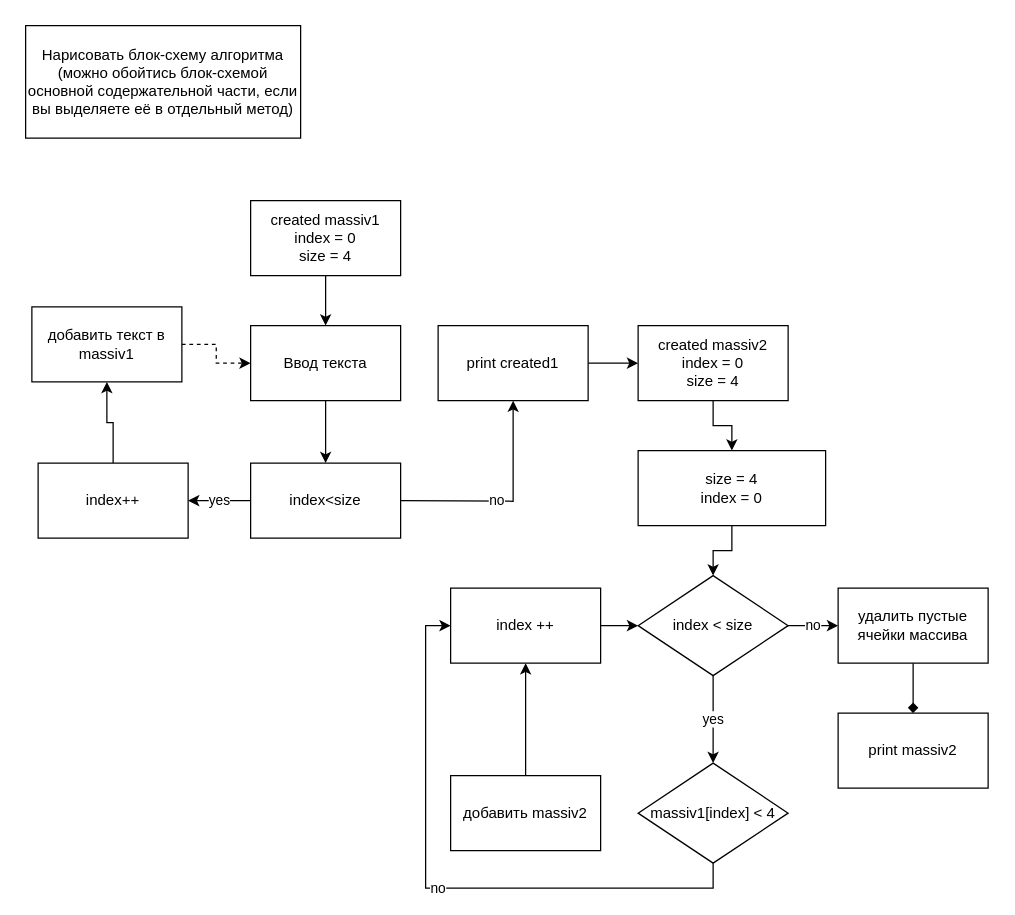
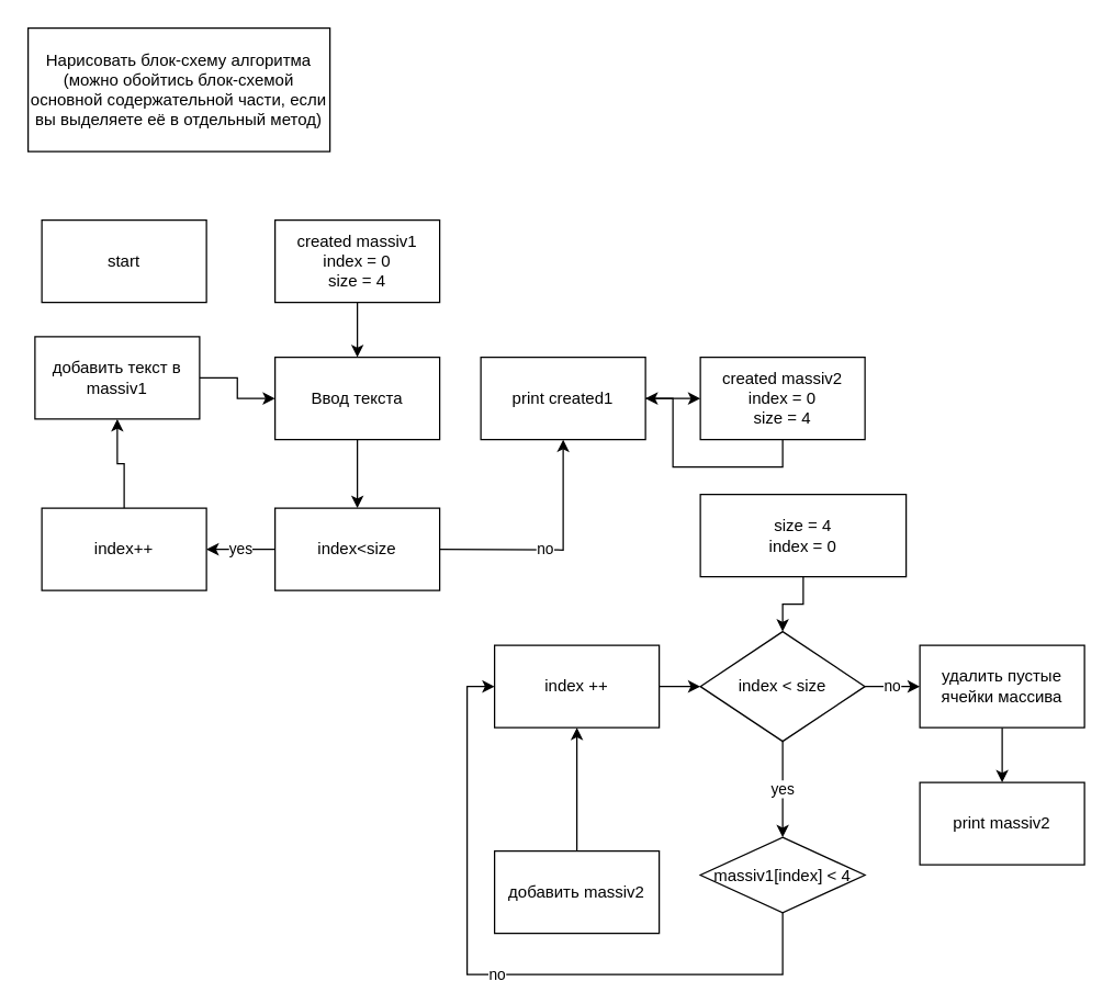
+ <mxCell id="3" value="start" style="rounded=0;whiteSpace=wrap;html=1;" parent="1" vertex="1"><mxGeometry x="30" y="160" width="120" height="60" as="geometry" /></mxCell>
- <mxCell id="19" style="edgeStyle=orthogonalEdgeStyle;rounded=0;orthogonalLoop=1;jettySize=auto;html=1;exitX=1;exitY=0.5;exitDx=0;exitDy=0;entryX=0;entryY=0.5;entryDx=0;entryDy=0;dashed=1;" parent="1" source="20" target="7" edge="1"><mxGeometry relative="1" as="geometry" /></mxCell>
+ <mxCell id="19" style="edgeStyle=orthogonalEdgeStyle;rounded=0;orthogonalLoop=1;jettySize=auto;html=1;exitX=1;exitY=0.5;exitDx=0;exitDy=0;entryX=0;entryY=0.5;entryDx=0;entryDy=0;" parent="1" source="20" target="7" edge="1"><mxGeometry relative="1" as="geometry" /></mxCell>
- <mxCell id="21" style="edgeStyle=orthogonalEdgeStyle;rounded=0;orthogonalLoop=1;jettySize=auto;html=1;exitX=0.5;exitY=1;exitDx=0;exitDy=0;" parent="1" source="22" target="30" edge="1"><mxGeometry relative="1" as="geometry" /></mxCell>
+ <mxCell id="21" style="edgeStyle=orthogonalEdgeStyle;rounded=0;orthogonalLoop=1;jettySize=auto;html=1;exitX=0.5;exitY=1;exitDx=0;exitDy=0;" parent="1" source="22" target="13" edge="1"><mxGeometry relative="1" as="geometry" /></mxCell>
- <mxCell id="31" value="" style="edgeStyle=orthogonalEdgeStyle;rounded=0;orthogonalLoop=1;jettySize=auto;html=1;endArrow=diamond;" edge="1" parent="1" source="32" target="33"><mxGeometry relative="1" as="geometry" /></mxCell>
+ <mxCell id="31" value="" style="edgeStyle=orthogonalEdgeStyle;rounded=0;orthogonalLoop=1;jettySize=auto;html=1;" edge="1" parent="1" source="32" target="33"><mxGeometry relative="1" as="geometry" /></mxCell>
- <mxCell id="18" value="massiv1[index] &amp;lt; 4" style="rhombus;whiteSpace=wrap;html=1;" parent="1" vertex="1"><mxGeometry x="510" y="610" width="120" height="80" as="geometry" /></mxCell>
+ <mxCell id="18" value="massiv1[index] &amp;lt; 4" style="rhombus;whiteSpace=wrap;html=1;" parent="1" vertex="1"><mxGeometry x="510" y="610" width="120" height="55" as="geometry" /></mxCell>
